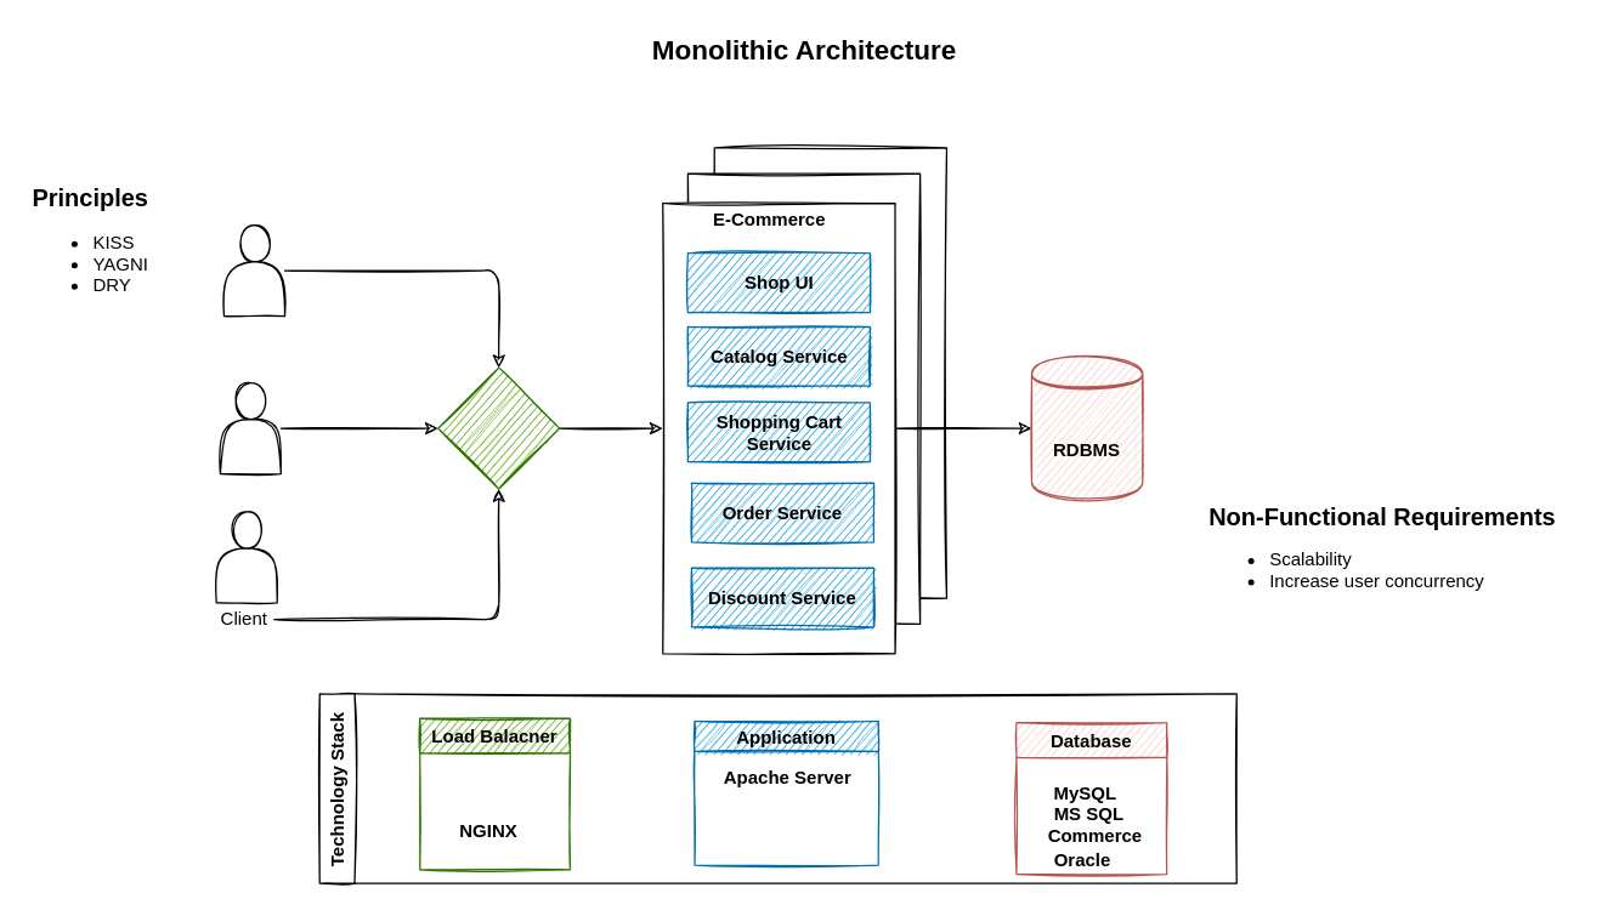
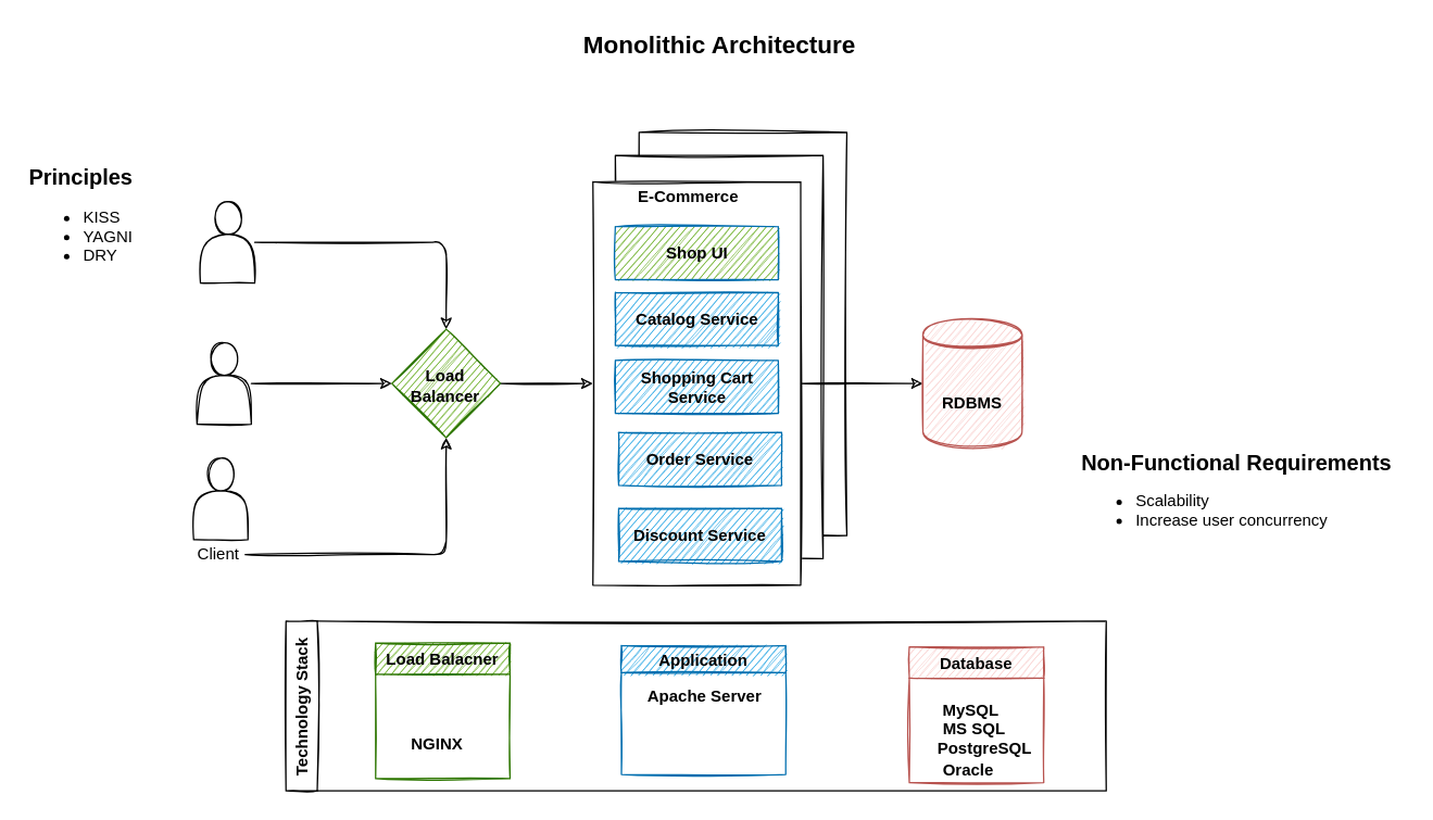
- <mxCell id="18" value="Shop UI" style="whiteSpace=wrap;html=1;glass=0;fillColor=#1ba1e2;strokeColor=#006EAF;fontColor=#000000;fontStyle=1;sketch=1;" vertex="1" parent="1"><mxGeometry x="452.5" y="166.5" width="120" height="39" as="geometry" /></mxCell>
+ <mxCell id="18" value="Shop UI" style="whiteSpace=wrap;html=1;glass=0;fillColor=#60a917;strokeColor=#006EAF;fontColor=#000000;fontStyle=1;sketch=1;" vertex="1" parent="1"><mxGeometry x="452.5" y="166.5" width="120" height="39" as="geometry" /></mxCell>
+ <mxCell id="23" value="Load&lt;br&gt;Balancer" style="text;html=1;align=center;verticalAlign=middle;resizable=0;points=[];autosize=1;strokeColor=none;fillColor=none;fontColor=#000000;fontStyle=1;sketch=1;" vertex="1" parent="1"><mxGeometry x="296.5" y="268" width="61" height="32" as="geometry" /></mxCell>
- <mxCell id="29" value="Commerce" style="text;html=1;align=left;verticalAlign=middle;resizable=0;points=[];autosize=1;strokeColor=none;fillColor=none;fontColor=#000000;fontStyle=1;sketch=1;" vertex="1" parent="25"><mxGeometry x="19" y="66" width="79" height="18" as="geometry" /></mxCell>
+ <mxCell id="29" value="PostgreSQL" style="text;html=1;align=left;verticalAlign=middle;resizable=0;points=[];autosize=1;strokeColor=none;fillColor=none;fontColor=#000000;fontStyle=1;sketch=1;" vertex="1" parent="25"><mxGeometry x="19" y="66" width="79" height="18" as="geometry" /></mxCell>
